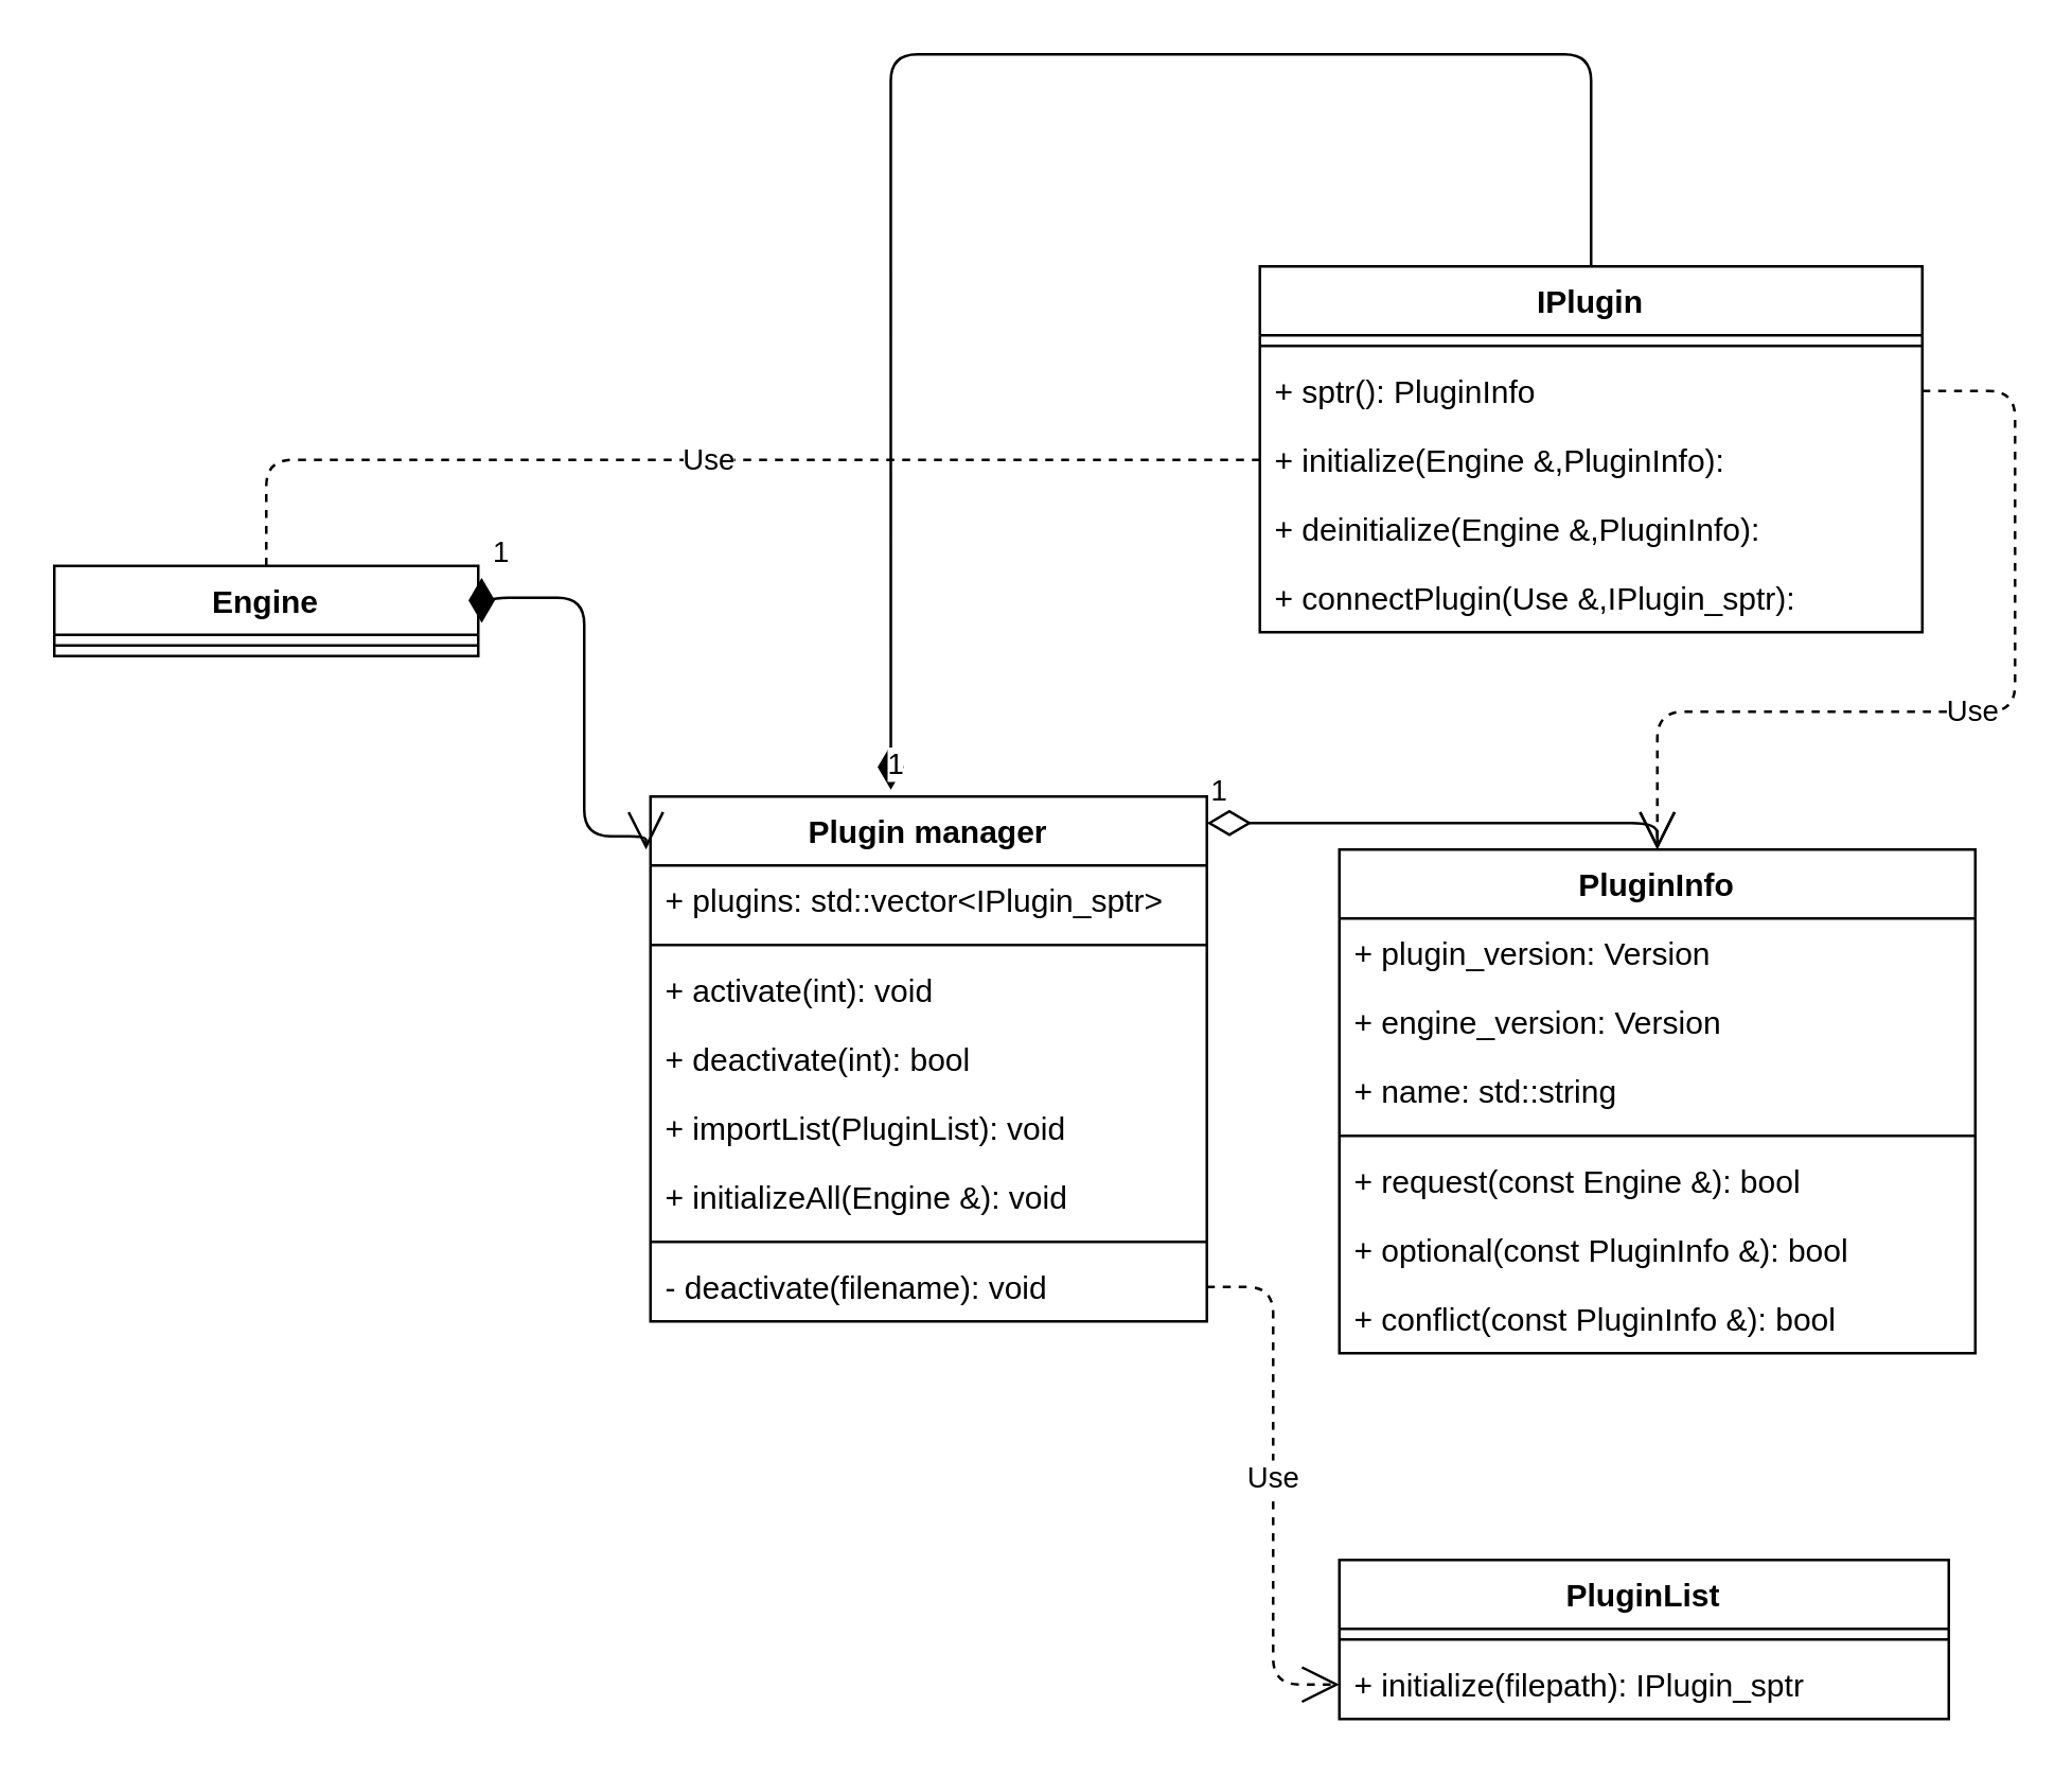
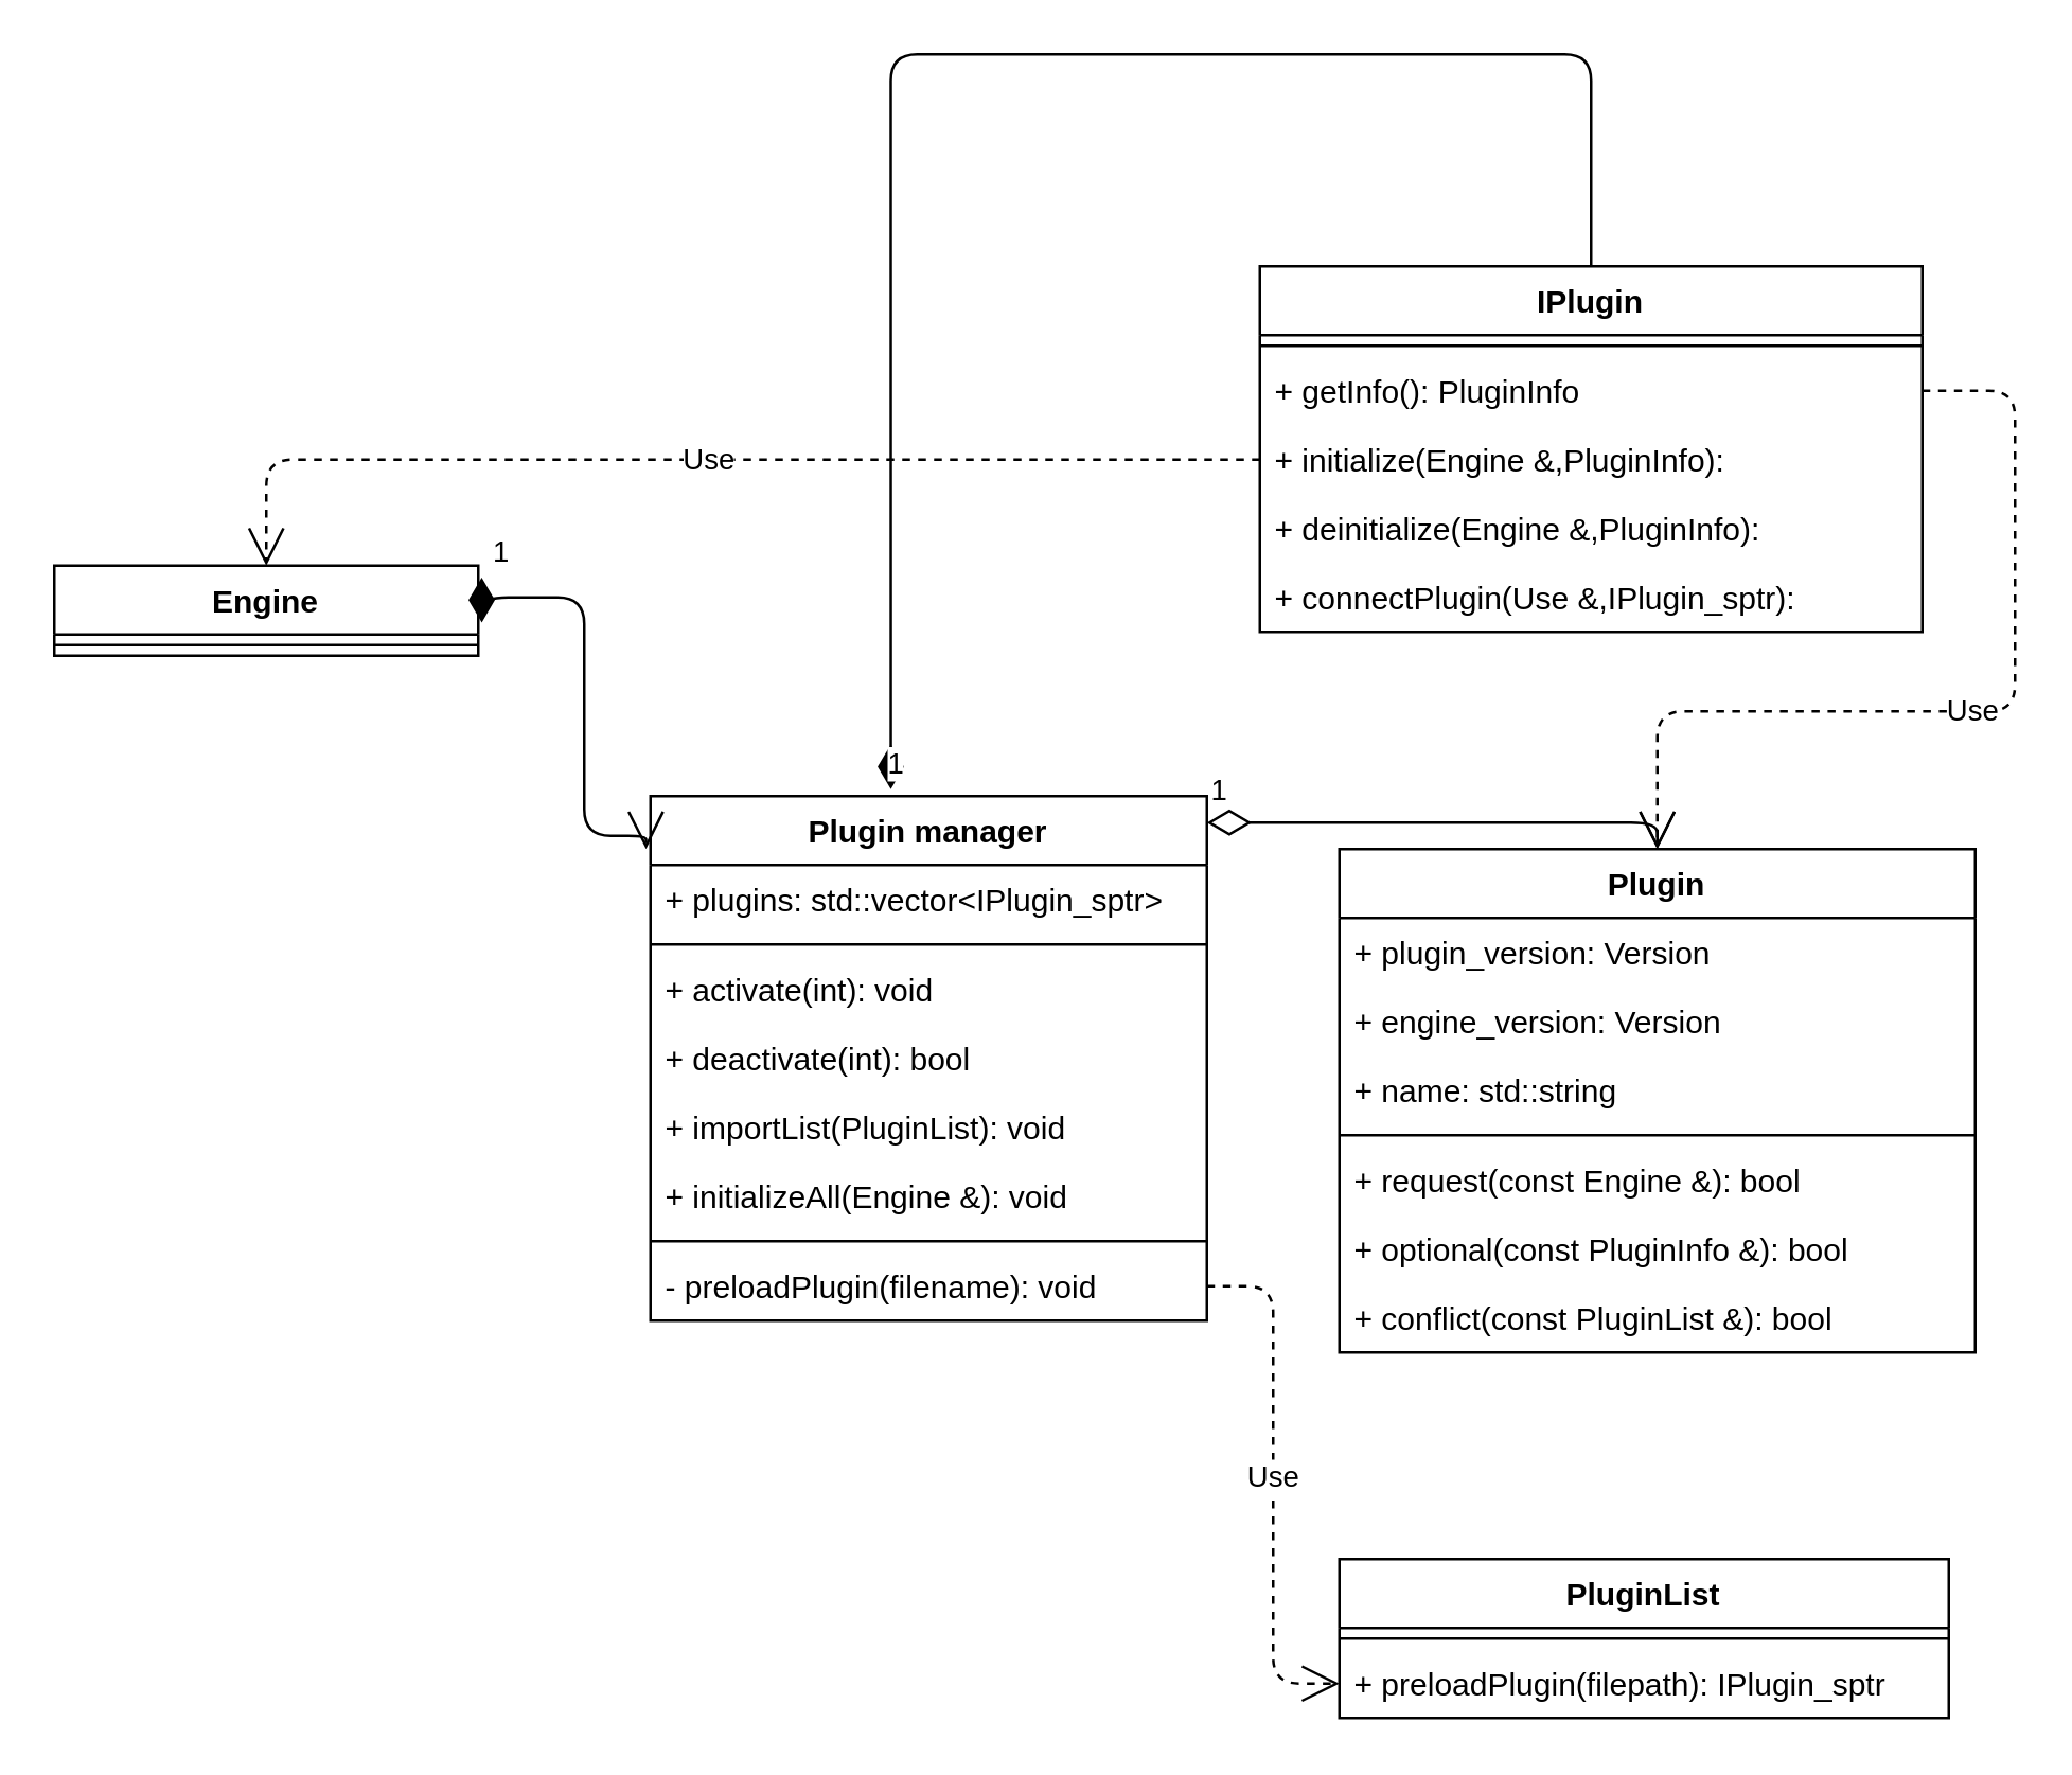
- <mxCell id="12" value="+ sptr(): PluginInfo" style="text;align=left;verticalAlign=top;spacingLeft=4;spacingRight=4;overflow=hidden;rotatable=0;points=[[0,0.5],[1,0.5]];portConstraint=eastwest;" parent="10" vertex="1"><mxGeometry y="34" width="250" height="26" as="geometry" /></mxCell>
+ <mxCell id="12" value="+ getInfo(): PluginInfo" style="text;align=left;verticalAlign=top;spacingLeft=4;spacingRight=4;overflow=hidden;rotatable=0;points=[[0,0.5],[1,0.5]];portConstraint=eastwest;" parent="10" vertex="1"><mxGeometry y="34" width="250" height="26" as="geometry" /></mxCell>
- <mxCell id="19" value="Use" style="endArrow=none;endSize=12;dashed=1;html=1;exitX=0;exitY=0.5;exitDx=0;exitDy=0;entryX=0.5;entryY=0;entryDx=0;entryDy=0;" parent="1" source="13" target="17" edge="1"><mxGeometry width="160" relative="1" as="geometry"><mxPoint x="-75" y="611" as="sourcePoint" /><mxPoint x="85" y="611" as="targetPoint" /><Array as="points"><mxPoint x="135" y="173" /><mxPoint x="100" y="173" /></Array></mxGeometry></mxCell>
+ <mxCell id="19" value="Use" style="endArrow=open;endSize=12;dashed=1;html=1;exitX=0;exitY=0.5;exitDx=0;exitDy=0;entryX=0.5;entryY=0;entryDx=0;entryDy=0;" parent="1" source="13" target="17" edge="1"><mxGeometry width="160" relative="1" as="geometry"><mxPoint x="-75" y="611" as="sourcePoint" /><mxPoint x="85" y="611" as="targetPoint" /><Array as="points"><mxPoint x="135" y="173" /><mxPoint x="100" y="173" /></Array></mxGeometry></mxCell>
- <mxCell id="2" value="PluginInfo" style="swimlane;fontStyle=1;align=center;verticalAlign=top;childLayout=stackLayout;horizontal=1;startSize=26;horizontalStack=0;resizeParent=1;resizeParentMax=0;resizeLast=0;collapsible=1;marginBottom=0;" parent="1" vertex="1"><mxGeometry x="505" y="320" width="240" height="190" as="geometry"><mxRectangle x="505" y="320" width="90" height="26" as="alternateBounds" /></mxGeometry></mxCell>
+ <mxCell id="2" value="Plugin" style="swimlane;fontStyle=1;align=center;verticalAlign=top;childLayout=stackLayout;horizontal=1;startSize=26;horizontalStack=0;resizeParent=1;resizeParentMax=0;resizeLast=0;collapsible=1;marginBottom=0;" parent="1" vertex="1"><mxGeometry x="505" y="320" width="240" height="190" as="geometry"><mxRectangle x="505" y="320" width="90" height="26" as="alternateBounds" /></mxGeometry></mxCell>
- <mxCell id="28" value="- deactivate(filename): void" style="text;strokeColor=none;fillColor=none;align=left;verticalAlign=top;spacingLeft=4;spacingRight=4;overflow=hidden;rotatable=0;points=[[0,0.5],[1,0.5]];portConstraint=eastwest;" parent="20" vertex="1"><mxGeometry y="172" width="210" height="26" as="geometry" /></mxCell>
+ <mxCell id="28" value="- preloadPlugin(filename): void" style="text;strokeColor=none;fillColor=none;align=left;verticalAlign=top;spacingLeft=4;spacingRight=4;overflow=hidden;rotatable=0;points=[[0,0.5],[1,0.5]];portConstraint=eastwest;" parent="20" vertex="1"><mxGeometry y="172" width="210" height="26" as="geometry" /></mxCell>
- <mxCell id="9" value="+ conflict(const PluginInfo &amp;): bool&#10;" style="text;strokeColor=none;fillColor=none;align=left;verticalAlign=top;spacingLeft=4;spacingRight=4;overflow=hidden;rotatable=0;points=[[0,0.5],[1,0.5]];portConstraint=eastwest;" parent="2" vertex="1"><mxGeometry y="164" width="240" height="26" as="geometry" /></mxCell>
+ <mxCell id="9" value="+ conflict(const PluginList &amp;): bool&#10;" style="text;strokeColor=none;fillColor=none;align=left;verticalAlign=top;spacingLeft=4;spacingRight=4;overflow=hidden;rotatable=0;points=[[0,0.5],[1,0.5]];portConstraint=eastwest;" parent="2" vertex="1"><mxGeometry y="164" width="240" height="26" as="geometry" /></mxCell>
- <mxCell id="33" value="+ initialize(filepath): IPlugin_sptr" style="text;strokeColor=none;fillColor=none;align=left;verticalAlign=top;spacingLeft=4;spacingRight=4;overflow=hidden;rotatable=0;points=[[0,0.5],[1,0.5]];portConstraint=eastwest;" parent="31" vertex="1"><mxGeometry y="34" width="230" height="26" as="geometry" /></mxCell>
+ <mxCell id="33" value="+ preloadPlugin(filepath): IPlugin_sptr" style="text;strokeColor=none;fillColor=none;align=left;verticalAlign=top;spacingLeft=4;spacingRight=4;overflow=hidden;rotatable=0;points=[[0,0.5],[1,0.5]];portConstraint=eastwest;" parent="31" vertex="1"><mxGeometry y="34" width="230" height="26" as="geometry" /></mxCell>
